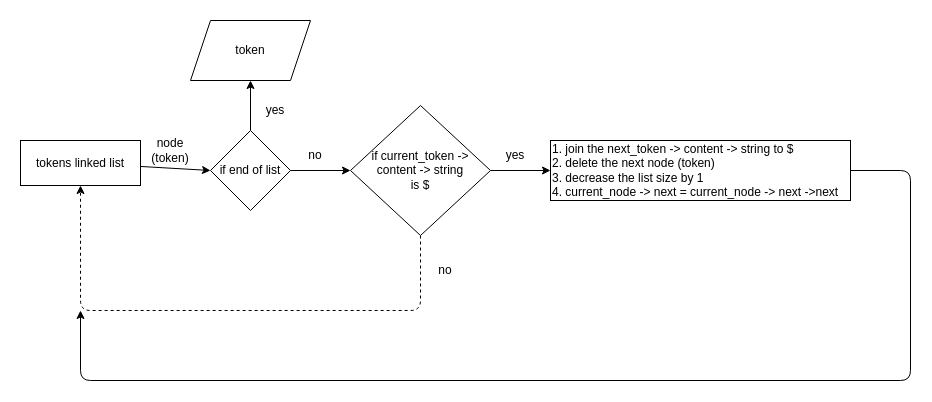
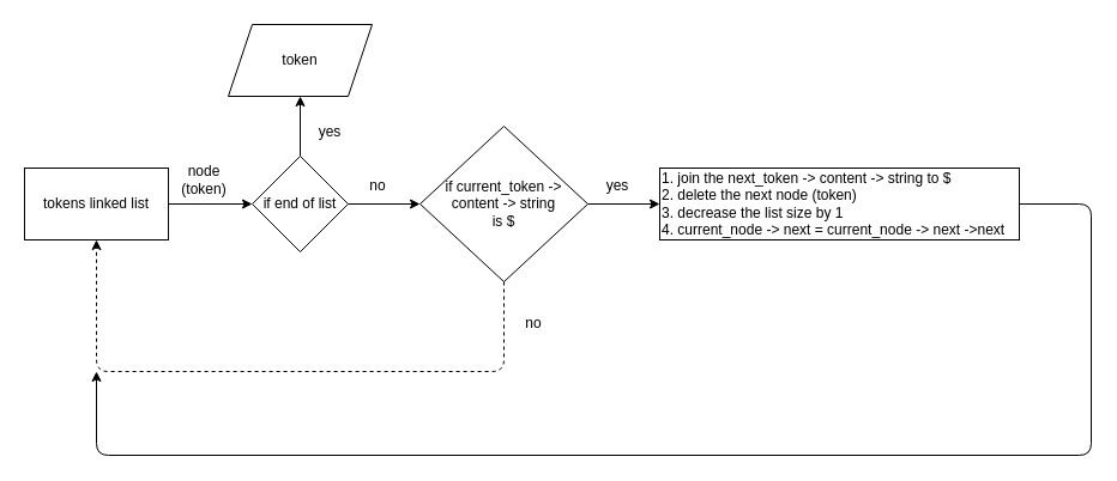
- <mxCell id="3" value="tokens linked list" style="rounded=0;whiteSpace=wrap;html=1;" vertex="1" parent="1"><mxGeometry x="20" y="140" width="120" height="45" as="geometry" /></mxCell>
+ <mxCell id="3" value="tokens linked list" style="rounded=0;whiteSpace=wrap;html=1;" vertex="1" parent="1"><mxGeometry x="20" y="140" width="120" height="60" as="geometry" /></mxCell>
